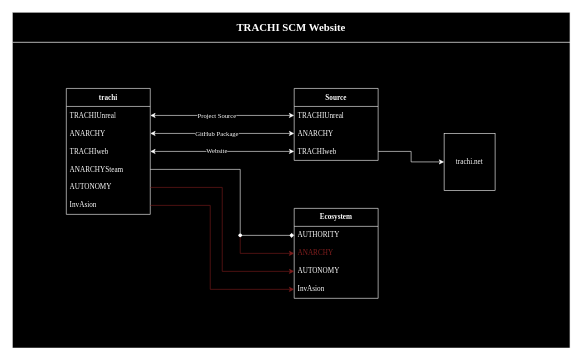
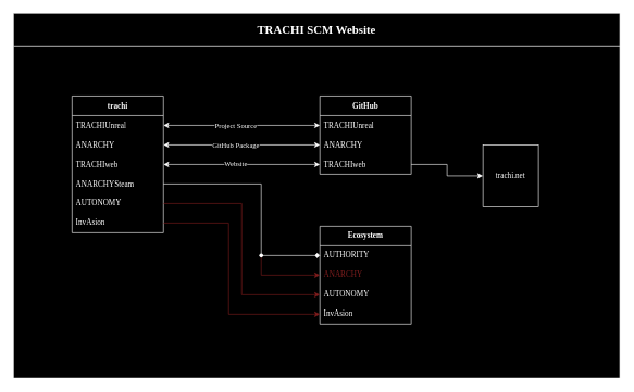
- <mxCell id="5" value="&lt;div&gt;&lt;b&gt;Source&lt;/b&gt;&lt;/div&gt;" style="swimlane;fontStyle=0;childLayout=stackLayout;horizontal=1;startSize=30;horizontalStack=0;resizeParent=1;resizeParentMax=0;resizeLast=0;collapsible=1;marginBottom=0;whiteSpace=wrap;html=1;comic=0;fontFamily=Jost;fontSource=https%3A%2F%2Ffonts.googleapis.com%2Fcss%3Ffamily%3DJost;strokeColor=#FFFFFF;fontColor=#FFFFFF;fillColor=#000000;" vertex="1" parent="3"><mxGeometry x="380" width="140" height="120" as="geometry" /></mxCell>
+ <mxCell id="5" value="&lt;div&gt;&lt;b&gt;GitHub&lt;/b&gt;&lt;/div&gt;" style="swimlane;fontStyle=0;childLayout=stackLayout;horizontal=1;startSize=30;horizontalStack=0;resizeParent=1;resizeParentMax=0;resizeLast=0;collapsible=1;marginBottom=0;whiteSpace=wrap;html=1;comic=0;fontFamily=Jost;fontSource=https%3A%2F%2Ffonts.googleapis.com%2Fcss%3Ffamily%3DJost;strokeColor=#FFFFFF;fontColor=#FFFFFF;fillColor=#000000;" vertex="1" parent="3"><mxGeometry x="380" width="140" height="120" as="geometry" /></mxCell>
